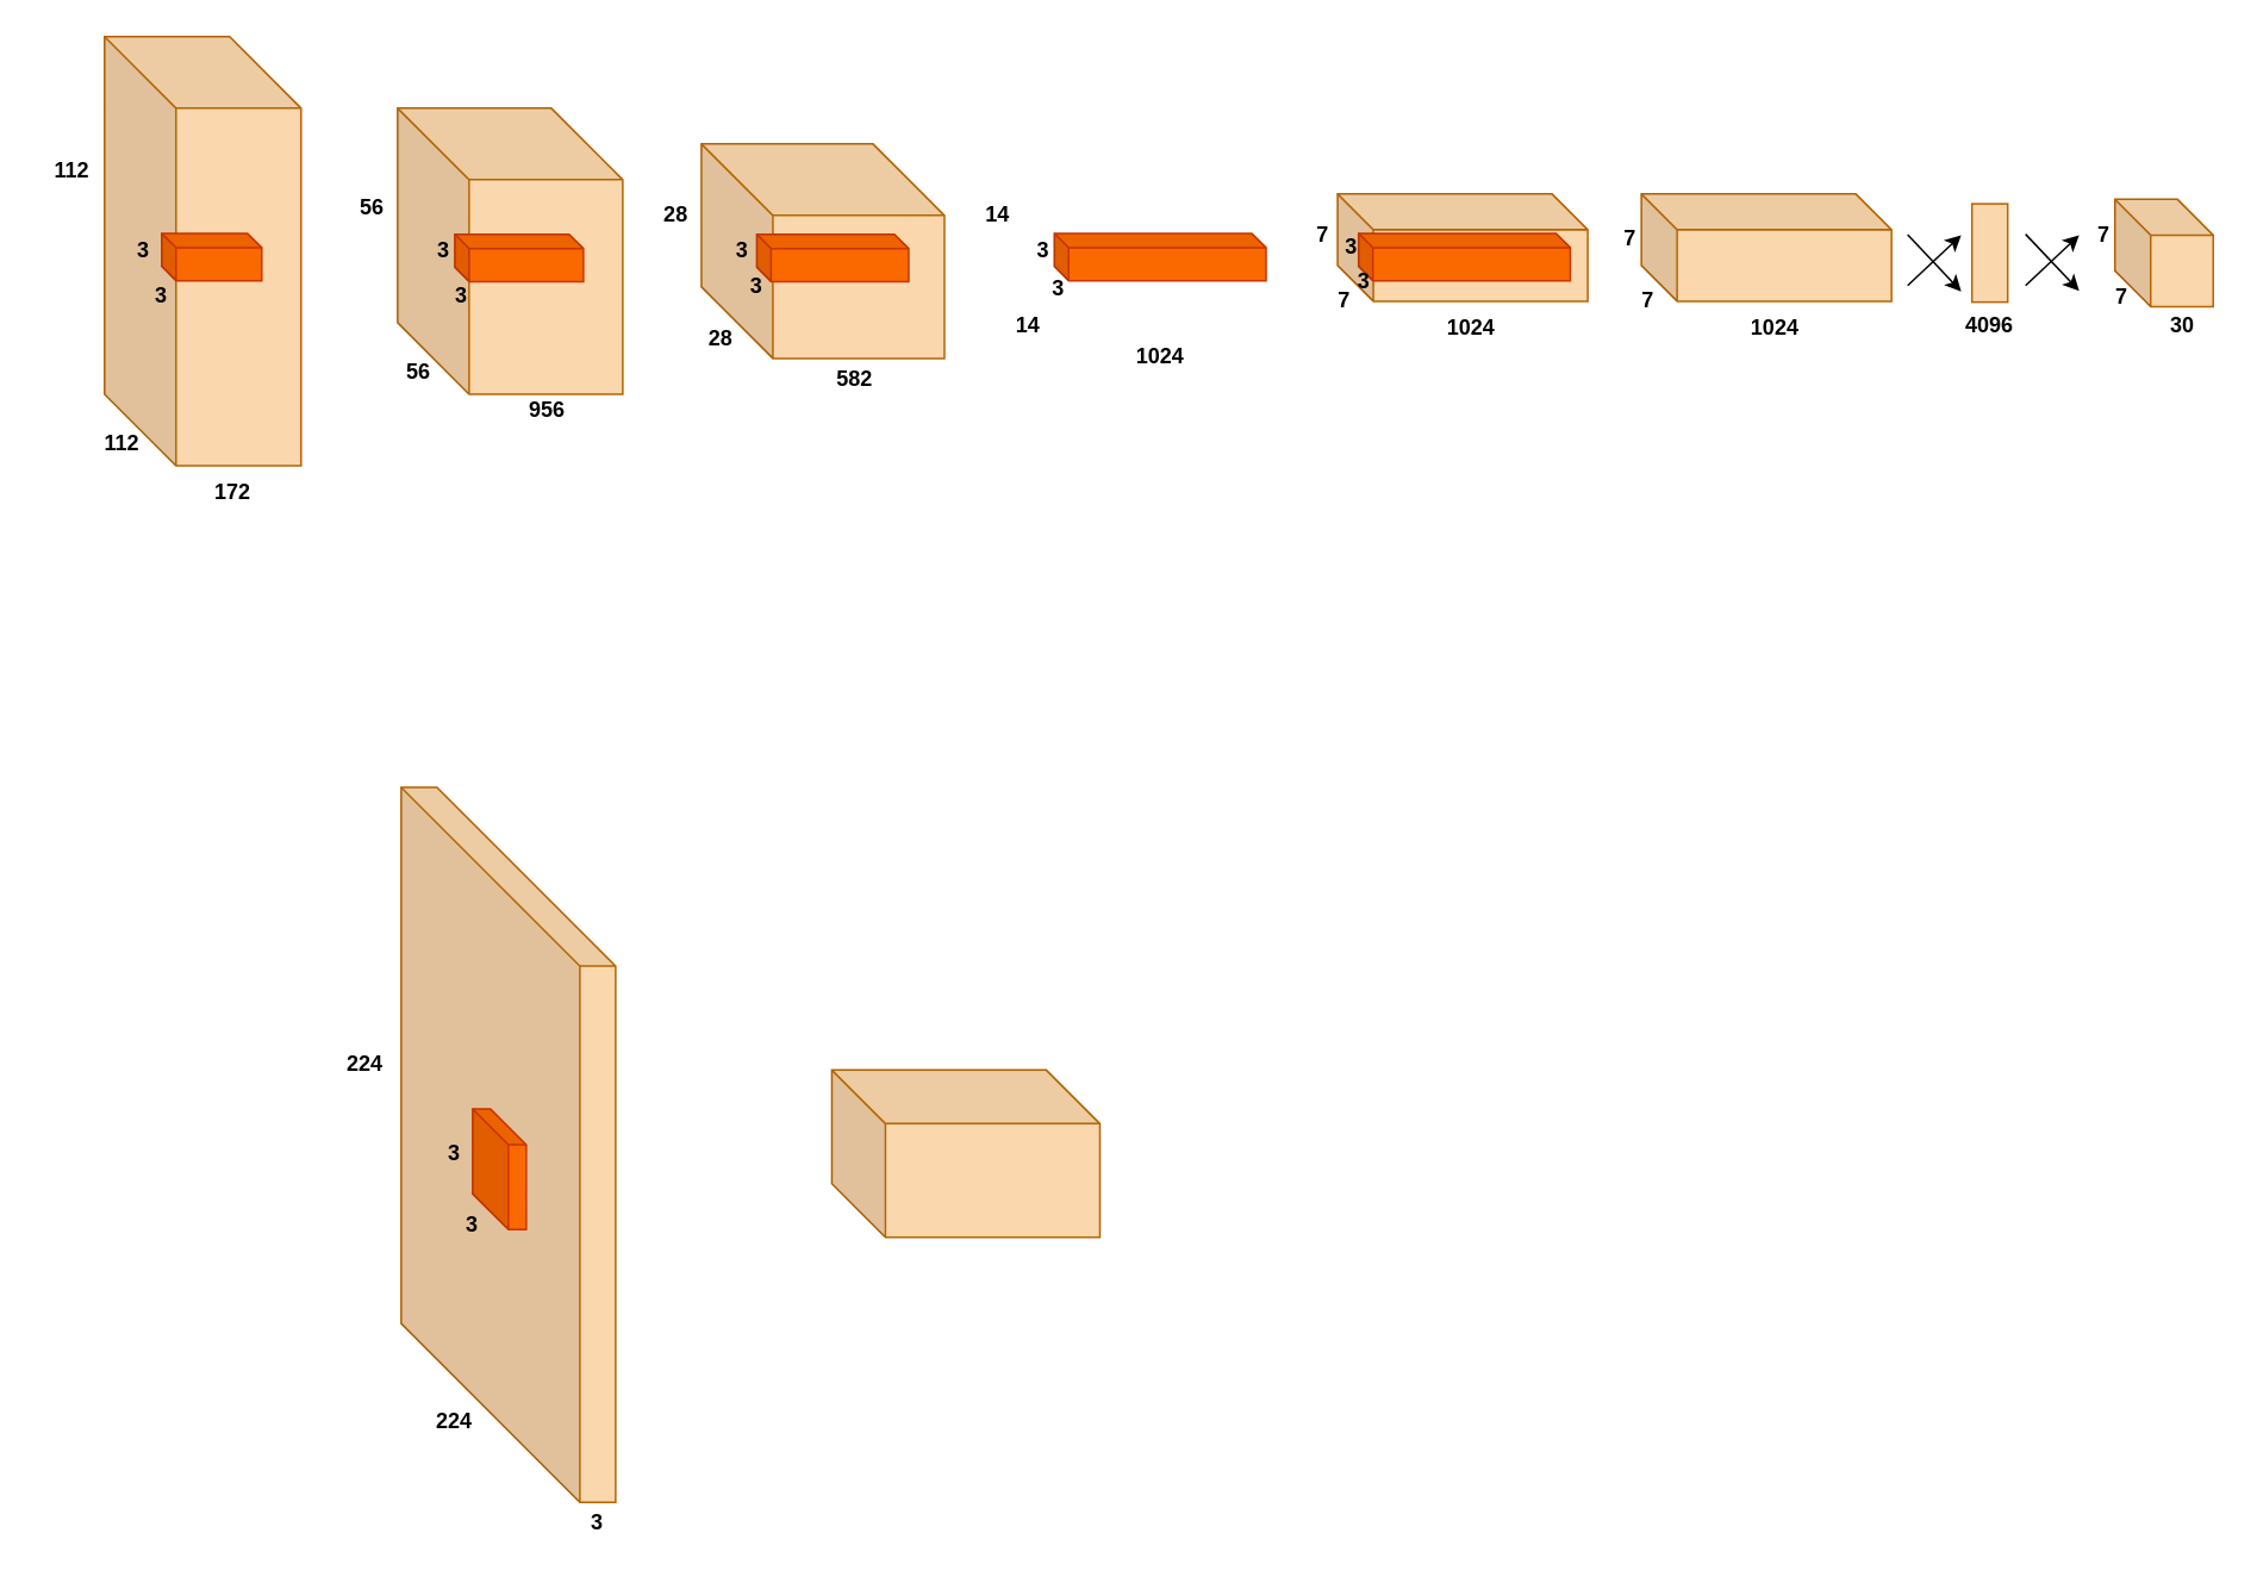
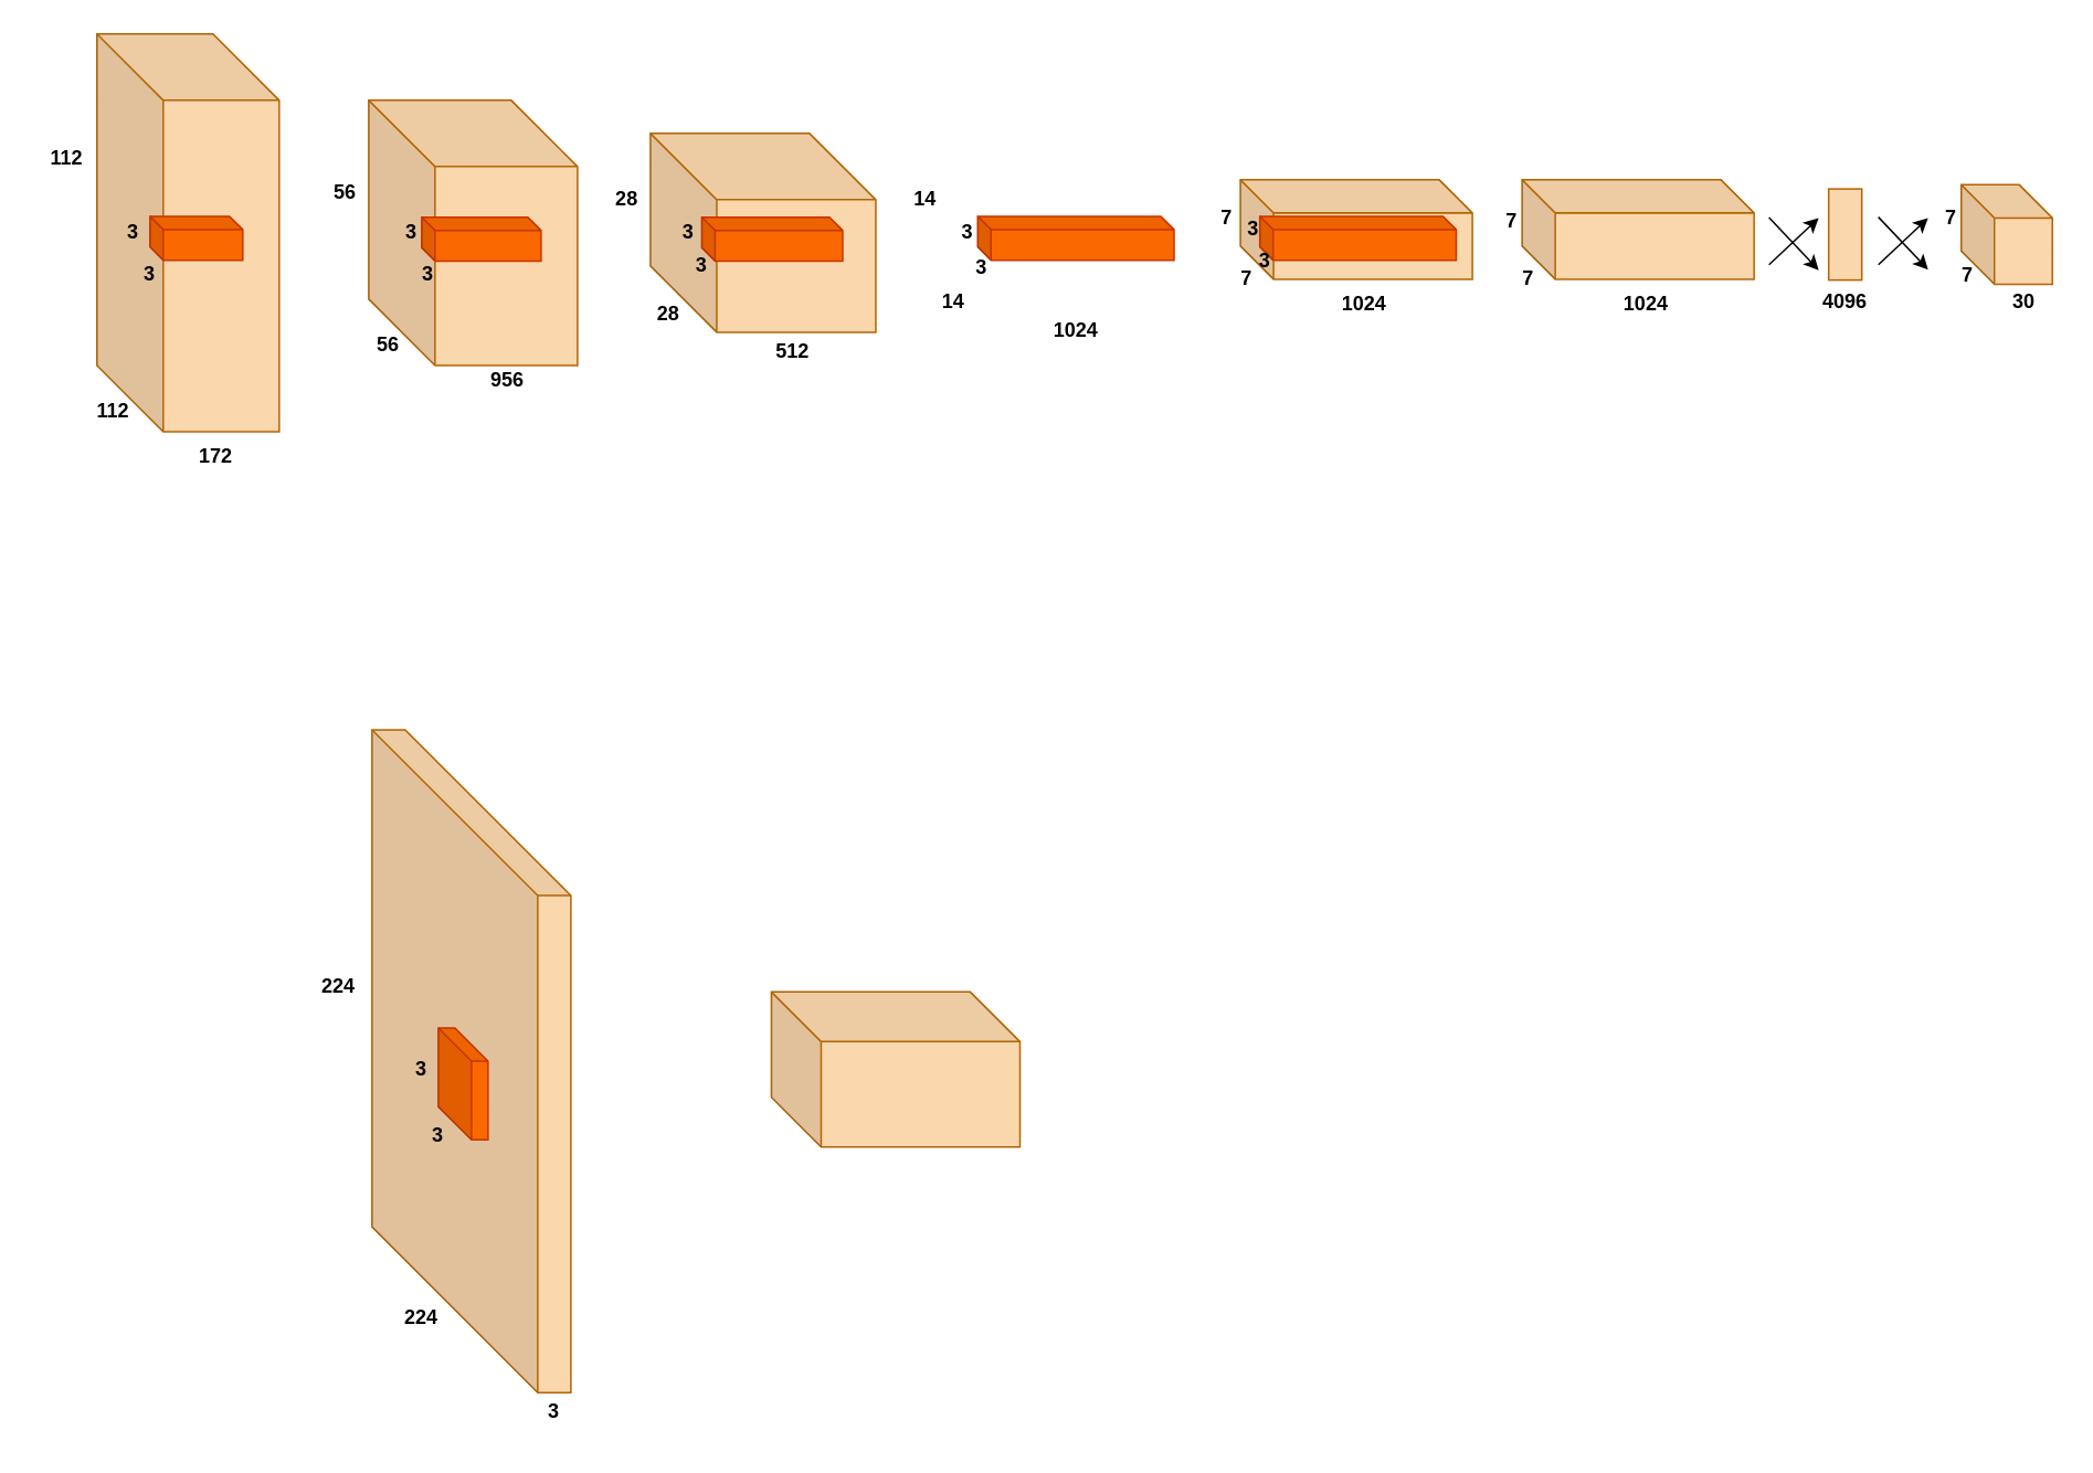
- <mxCell id="24" value="582" style="text;html=1;strokeColor=none;fillColor=none;align=center;verticalAlign=middle;whiteSpace=wrap;rounded=0;fontStyle=1" parent="1" vertex="1"><mxGeometry x="458" y="196.5" width="40" height="30" as="geometry" /></mxCell>
+ <mxCell id="24" value="512" style="text;html=1;strokeColor=none;fillColor=none;align=center;verticalAlign=middle;whiteSpace=wrap;rounded=0;fontStyle=1" parent="1" vertex="1"><mxGeometry x="458" y="196.5" width="40" height="30" as="geometry" /></mxCell>
